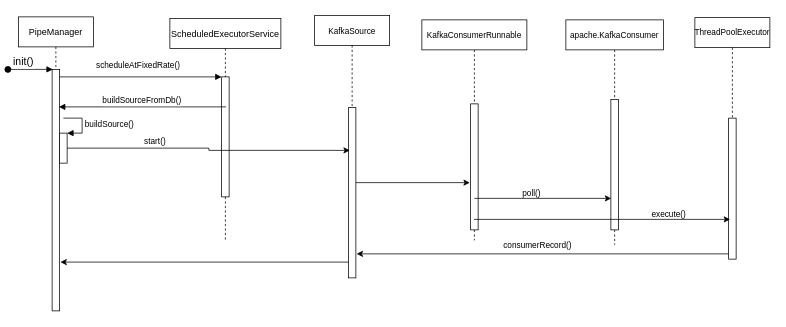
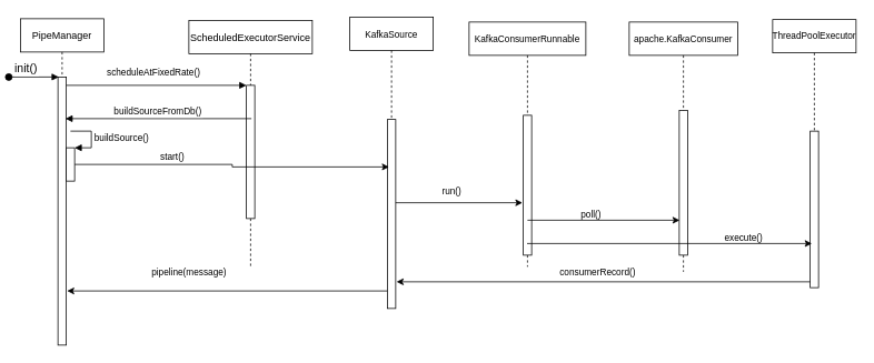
+ <mxCell id="18" value="run()" style="text;html=1;align=center;verticalAlign=middle;resizable=0;points=[];autosize=1;fontSize=11;" vertex="1" parent="1"><mxGeometry x="516" y="222" width="42" height="14" as="geometry" /></mxCell>
+ <mxCell id="30" value="pipeline(message)" style="text;html=1;align=center;verticalAlign=middle;resizable=0;points=[];autosize=1;fontSize=11;" vertex="1" parent="1"><mxGeometry x="166" y="320" width="112" height="14" as="geometry" /></mxCell>
